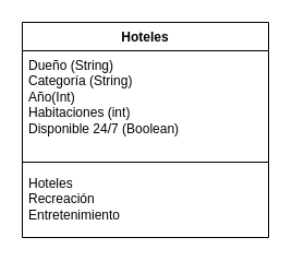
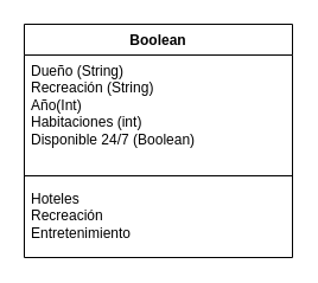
- <mxCell id="2" value="Hoteles" style="swimlane;fontStyle=1;align=center;verticalAlign=top;childLayout=stackLayout;horizontal=1;startSize=26;horizontalStack=0;resizeParent=1;resizeParentMax=0;resizeLast=0;collapsible=1;marginBottom=0;whiteSpace=wrap;html=1;" vertex="1" parent="1"><mxGeometry x="20" y="20" width="226" height="197" as="geometry" /></mxCell>
+ <mxCell id="2" value="Boolean" style="swimlane;fontStyle=1;align=center;verticalAlign=top;childLayout=stackLayout;horizontal=1;startSize=26;horizontalStack=0;resizeParent=1;resizeParentMax=0;resizeLast=0;collapsible=1;marginBottom=0;whiteSpace=wrap;html=1;" vertex="1" parent="1"><mxGeometry x="20" y="20" width="226" height="197" as="geometry" /></mxCell>
- <mxCell id="3" value="Dueño (String)&lt;div&gt;Categoría (String)&lt;/div&gt;&lt;div&gt;Año(Int)&lt;/div&gt;&lt;div&gt;Habitaciones (int)&lt;/div&gt;&lt;div&gt;Disponible 24/7 (Boolean)&lt;/div&gt;&lt;div&gt;&lt;br&gt;&lt;/div&gt;" style="text;strokeColor=none;fillColor=none;align=left;verticalAlign=top;spacingLeft=4;spacingRight=4;overflow=hidden;rotatable=0;points=[[0,0.5],[1,0.5]];portConstraint=eastwest;whiteSpace=wrap;html=1;" vertex="1" parent="2"><mxGeometry y="26" width="226" height="96" as="geometry" /></mxCell>
+ <mxCell id="3" value="Dueño (String)&lt;div&gt;Recreación (String)&lt;/div&gt;&lt;div&gt;Año(Int)&lt;/div&gt;&lt;div&gt;Habitaciones (int)&lt;/div&gt;&lt;div&gt;Disponible 24/7 (Boolean)&lt;/div&gt;&lt;div&gt;&lt;br&gt;&lt;/div&gt;" style="text;strokeColor=none;fillColor=none;align=left;verticalAlign=top;spacingLeft=4;spacingRight=4;overflow=hidden;rotatable=0;points=[[0,0.5],[1,0.5]];portConstraint=eastwest;whiteSpace=wrap;html=1;" vertex="1" parent="2"><mxGeometry y="26" width="226" height="96" as="geometry" /></mxCell>
